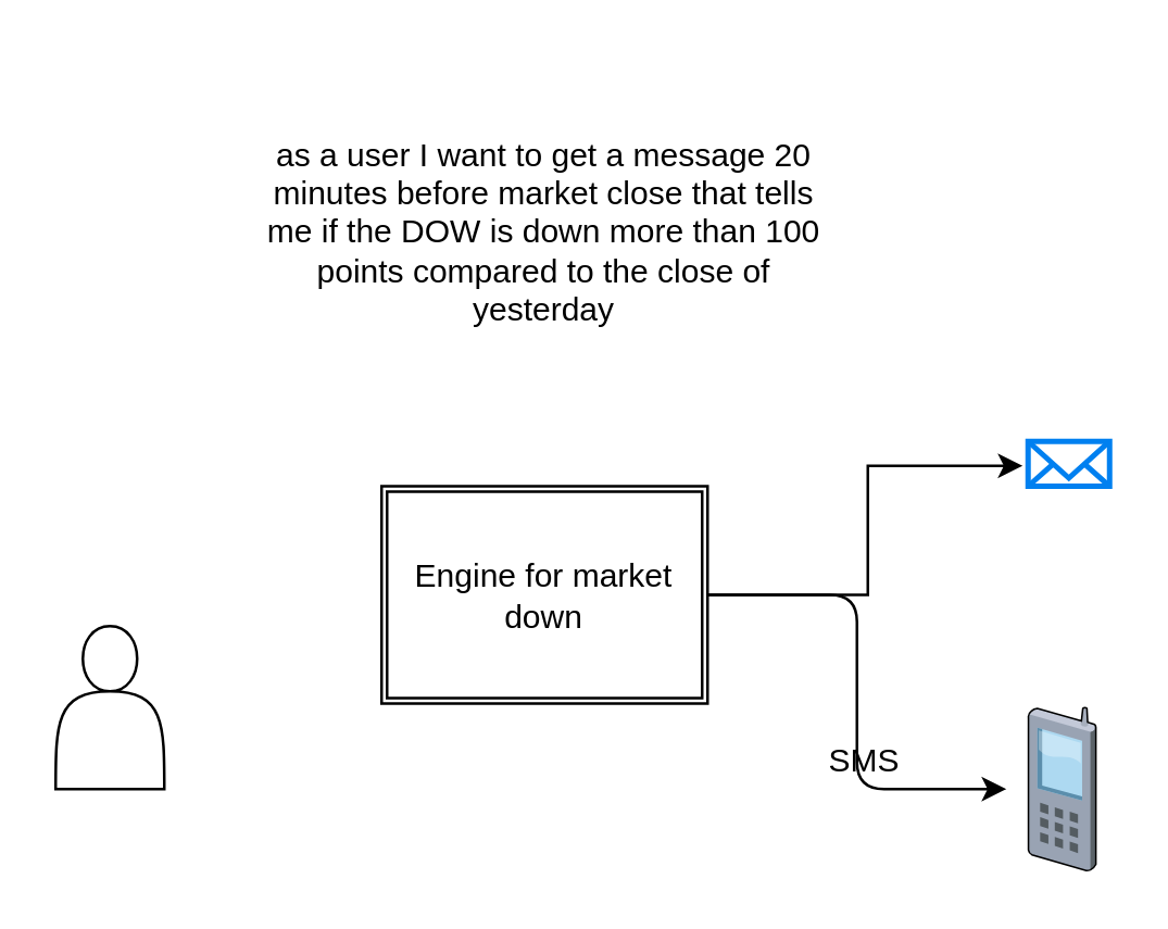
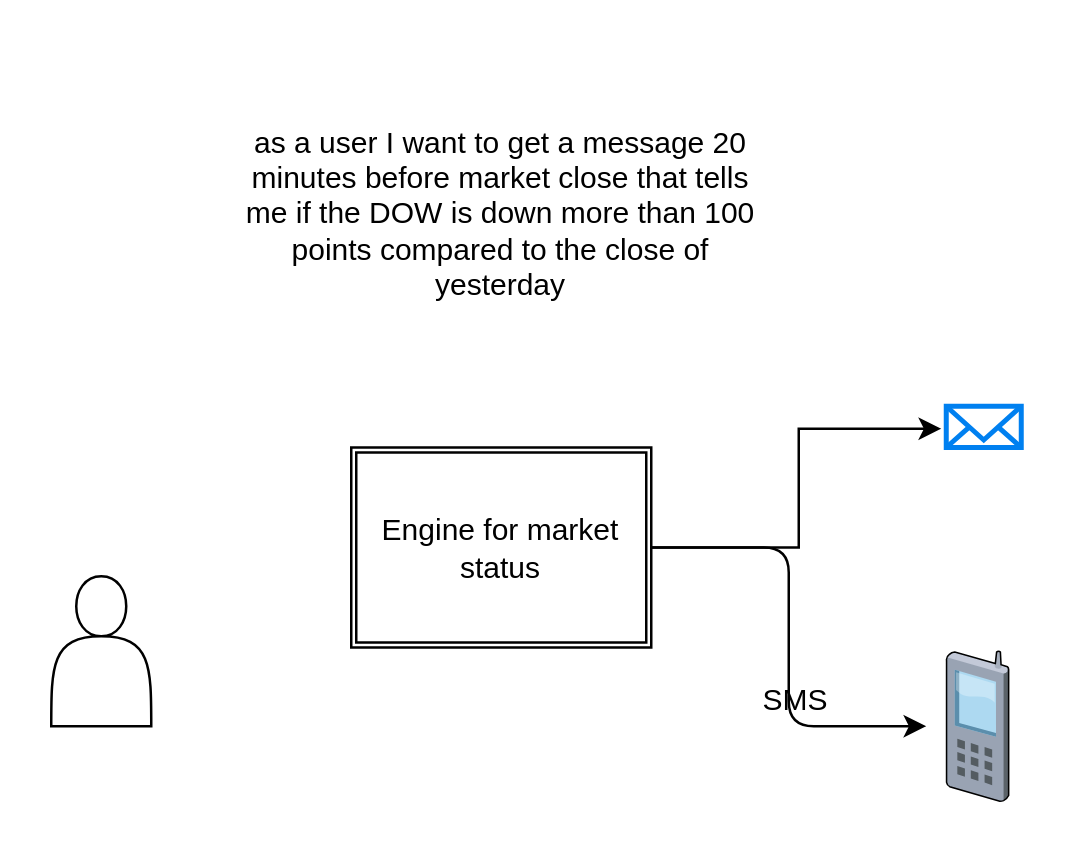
- <mxCell id="4" value="Engine for market down" style="shape=ext;double=1;rounded=0;whiteSpace=wrap;html=1;" vertex="1" parent="1"><mxGeometry x="140" y="178.5" width="120" height="80" as="geometry" /></mxCell>
+ <mxCell id="4" value="Engine for market status" style="shape=ext;double=1;rounded=0;whiteSpace=wrap;html=1;" vertex="1" parent="1"><mxGeometry x="140" y="178.5" width="120" height="80" as="geometry" /></mxCell>
